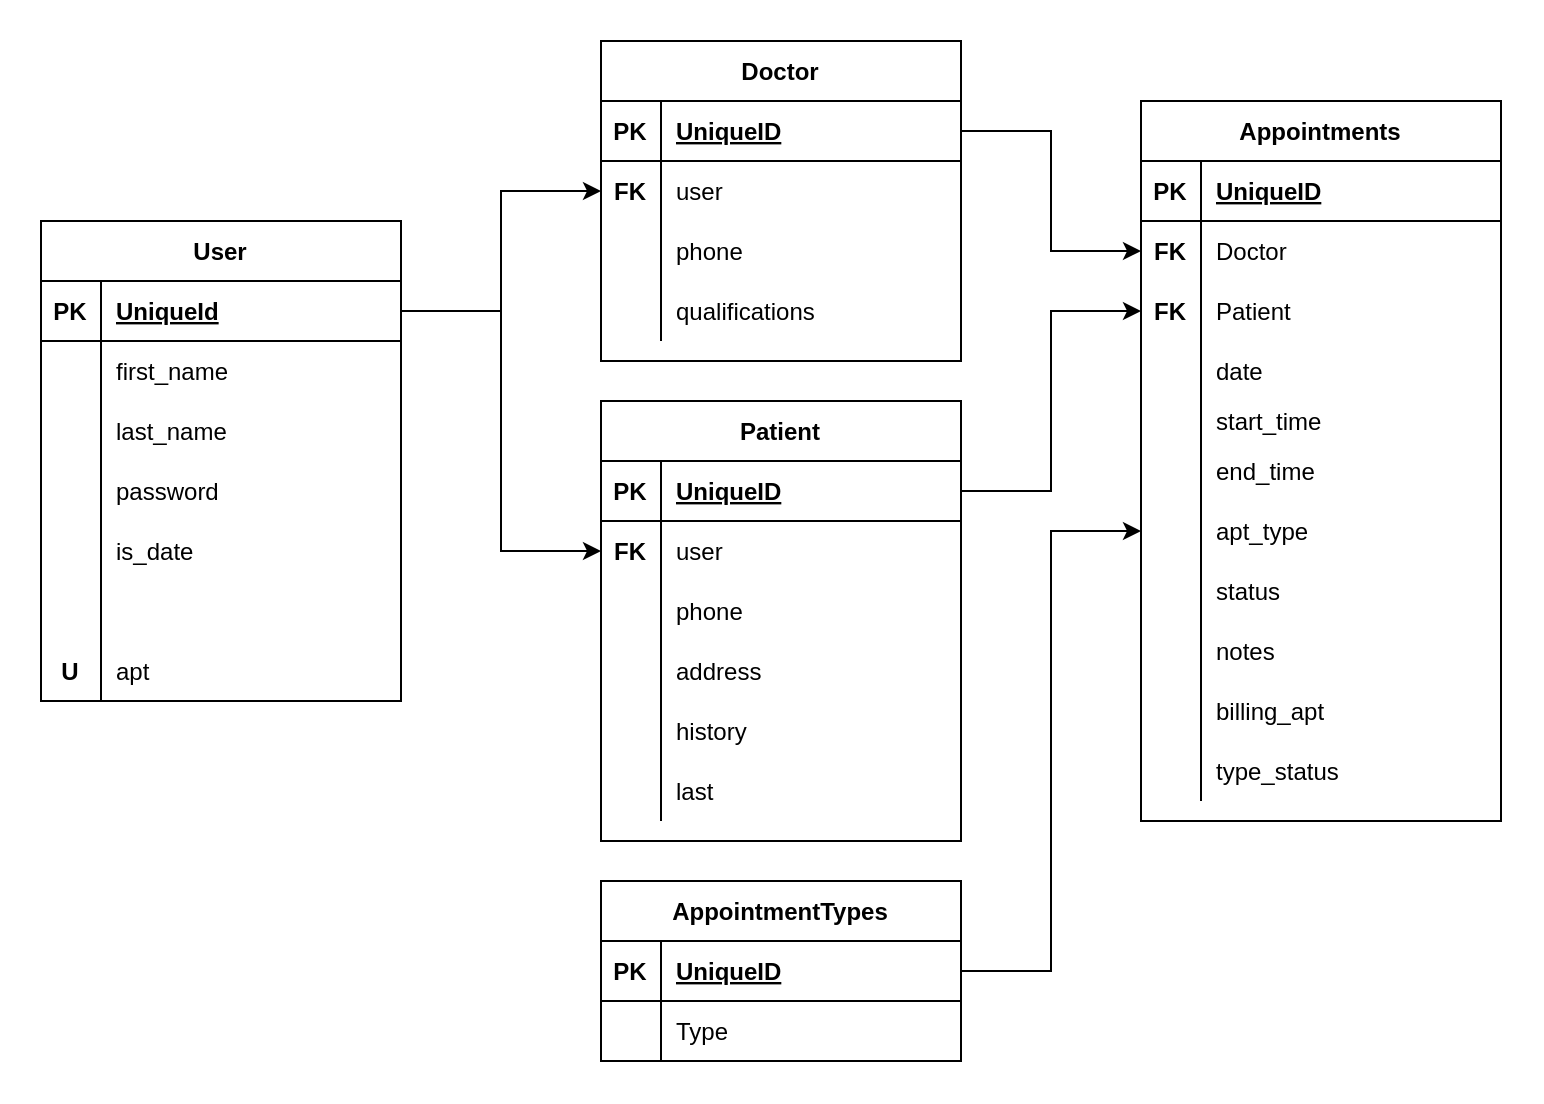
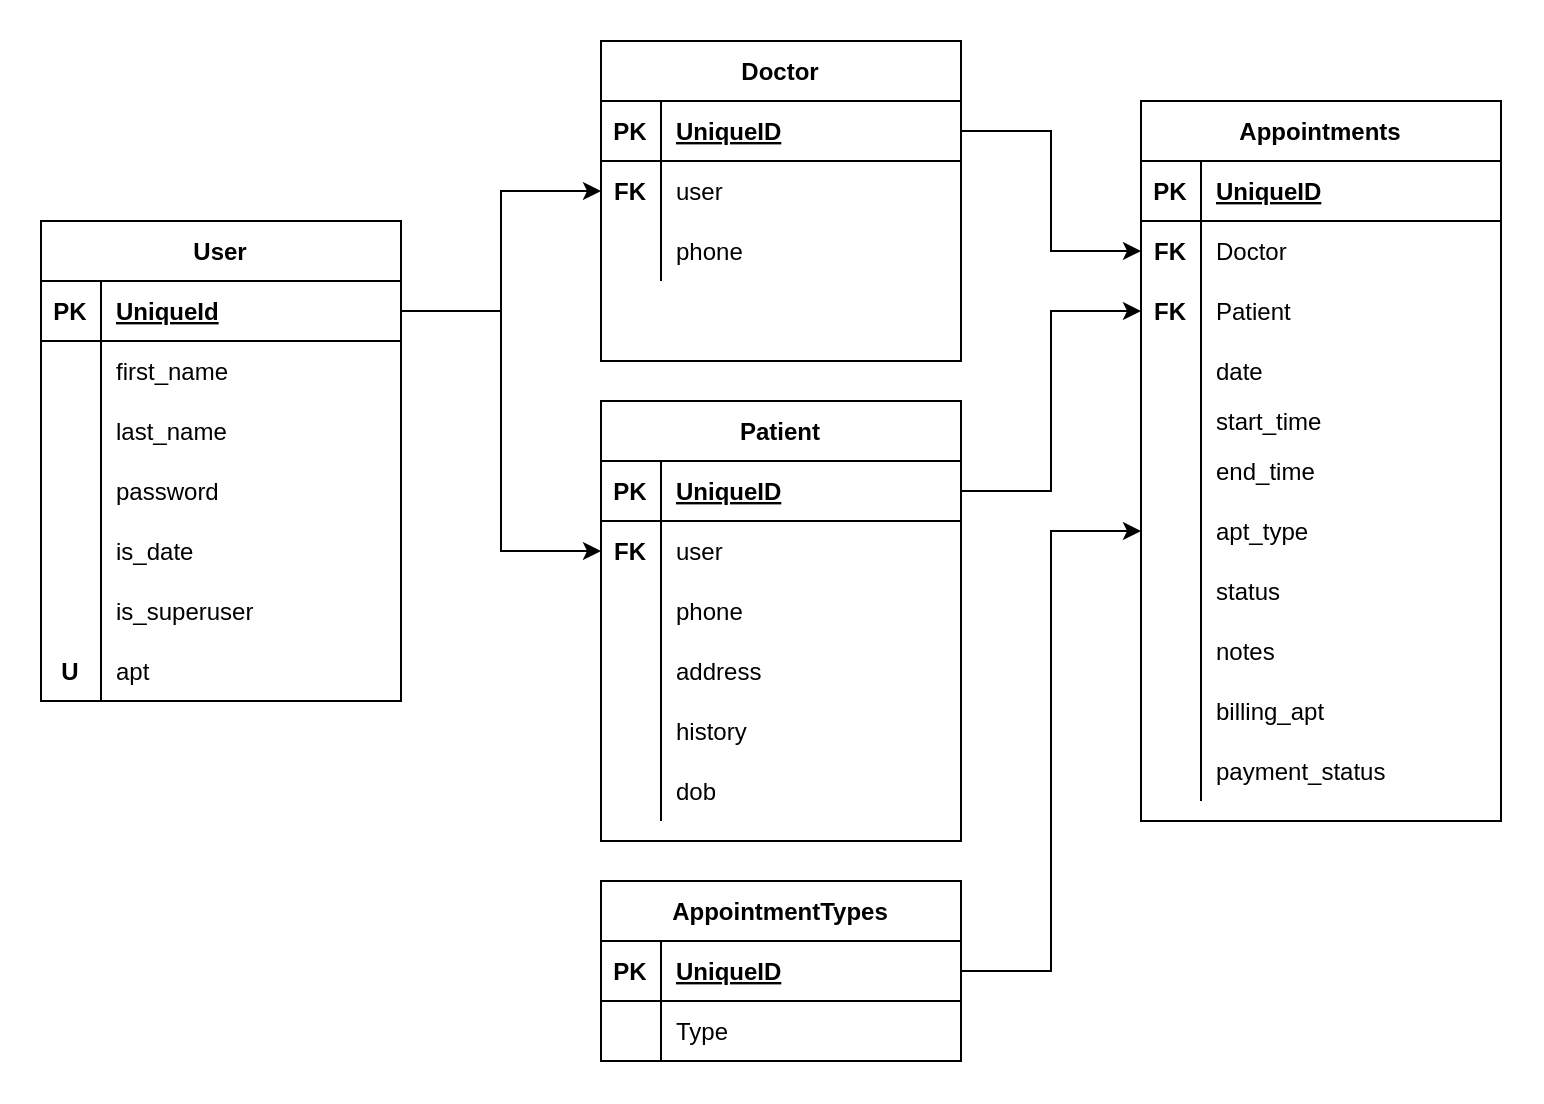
- <mxCell id="57" value="qualifications" style="shape=partialRectangle;connectable=0;fillColor=none;top=0;left=0;bottom=0;right=0;align=left;spacingLeft=6;overflow=hidden;" parent="55" vertex="1"><mxGeometry x="30" width="150" height="30" as="geometry"><mxRectangle width="150" height="30" as="alternateBounds" /></mxGeometry></mxCell>
+ <mxCell id="21" value="is_superuser" style="shape=partialRectangle;connectable=0;fillColor=none;top=0;left=0;bottom=0;right=0;align=left;spacingLeft=6;overflow=hidden;" parent="19" vertex="1"><mxGeometry x="30" width="150" height="30" as="geometry"><mxRectangle width="150" height="30" as="alternateBounds" /></mxGeometry></mxCell>
- <mxCell id="92" value="type_status" style="shape=partialRectangle;connectable=0;fillColor=none;top=0;left=0;bottom=0;right=0;align=left;spacingLeft=6;overflow=hidden;" parent="90" vertex="1"><mxGeometry x="30" width="150" height="30" as="geometry"><mxRectangle width="150" height="30" as="alternateBounds" /></mxGeometry></mxCell>
+ <mxCell id="92" value="payment_status" style="shape=partialRectangle;connectable=0;fillColor=none;top=0;left=0;bottom=0;right=0;align=left;spacingLeft=6;overflow=hidden;" parent="90" vertex="1"><mxGeometry x="30" width="150" height="30" as="geometry"><mxRectangle width="150" height="30" as="alternateBounds" /></mxGeometry></mxCell>
- <mxCell id="43" value="last" style="shape=partialRectangle;connectable=0;fillColor=none;top=0;left=0;bottom=0;right=0;align=left;spacingLeft=6;overflow=hidden;" parent="41" vertex="1"><mxGeometry x="30" width="150" height="30" as="geometry"><mxRectangle width="150" height="30" as="alternateBounds" /></mxGeometry></mxCell>
+ <mxCell id="43" value="dob" style="shape=partialRectangle;connectable=0;fillColor=none;top=0;left=0;bottom=0;right=0;align=left;spacingLeft=6;overflow=hidden;" parent="41" vertex="1"><mxGeometry x="30" width="150" height="30" as="geometry"><mxRectangle width="150" height="30" as="alternateBounds" /></mxGeometry></mxCell>
